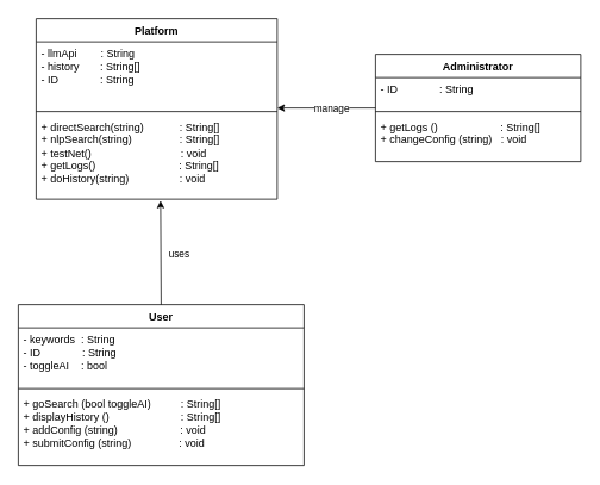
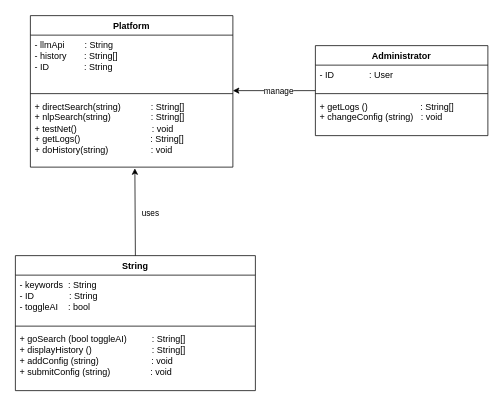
- <mxCell id="13" value="&lt;div&gt;- ID&amp;nbsp; &amp;nbsp; &amp;nbsp; &amp;nbsp; &amp;nbsp; &amp;nbsp; &amp;nbsp; : String&lt;/div&gt;" style="text;strokeColor=none;fillColor=none;align=left;verticalAlign=top;spacingLeft=4;spacingRight=4;overflow=hidden;rotatable=0;points=[[0,0.5],[1,0.5]];portConstraint=eastwest;whiteSpace=wrap;html=1;" vertex="1" parent="12"><mxGeometry y="26" width="230" height="34" as="geometry" /></mxCell>
+ <mxCell id="13" value="&lt;div&gt;- ID&amp;nbsp; &amp;nbsp; &amp;nbsp; &amp;nbsp; &amp;nbsp; &amp;nbsp; &amp;nbsp; : User&lt;/div&gt;" style="text;strokeColor=none;fillColor=none;align=left;verticalAlign=top;spacingLeft=4;spacingRight=4;overflow=hidden;rotatable=0;points=[[0,0.5],[1,0.5]];portConstraint=eastwest;whiteSpace=wrap;html=1;" vertex="1" parent="12"><mxGeometry y="26" width="230" height="34" as="geometry" /></mxCell>
- <mxCell id="2" value="User" style="swimlane;fontStyle=1;align=center;verticalAlign=top;childLayout=stackLayout;horizontal=1;startSize=26;horizontalStack=0;resizeParent=1;resizeParentMax=0;resizeLast=0;collapsible=1;marginBottom=0;whiteSpace=wrap;html=1;" vertex="1" parent="1"><mxGeometry x="20" y="340" width="320" height="180" as="geometry"><mxRectangle x="260" y="280" width="70" height="30" as="alternateBounds" /></mxGeometry></mxCell>
+ <mxCell id="2" value="String" style="swimlane;fontStyle=1;align=center;verticalAlign=top;childLayout=stackLayout;horizontal=1;startSize=26;horizontalStack=0;resizeParent=1;resizeParentMax=0;resizeLast=0;collapsible=1;marginBottom=0;whiteSpace=wrap;html=1;" vertex="1" parent="1"><mxGeometry x="20" y="340" width="320" height="180" as="geometry"><mxRectangle x="260" y="280" width="70" height="30" as="alternateBounds" /></mxGeometry></mxCell>
